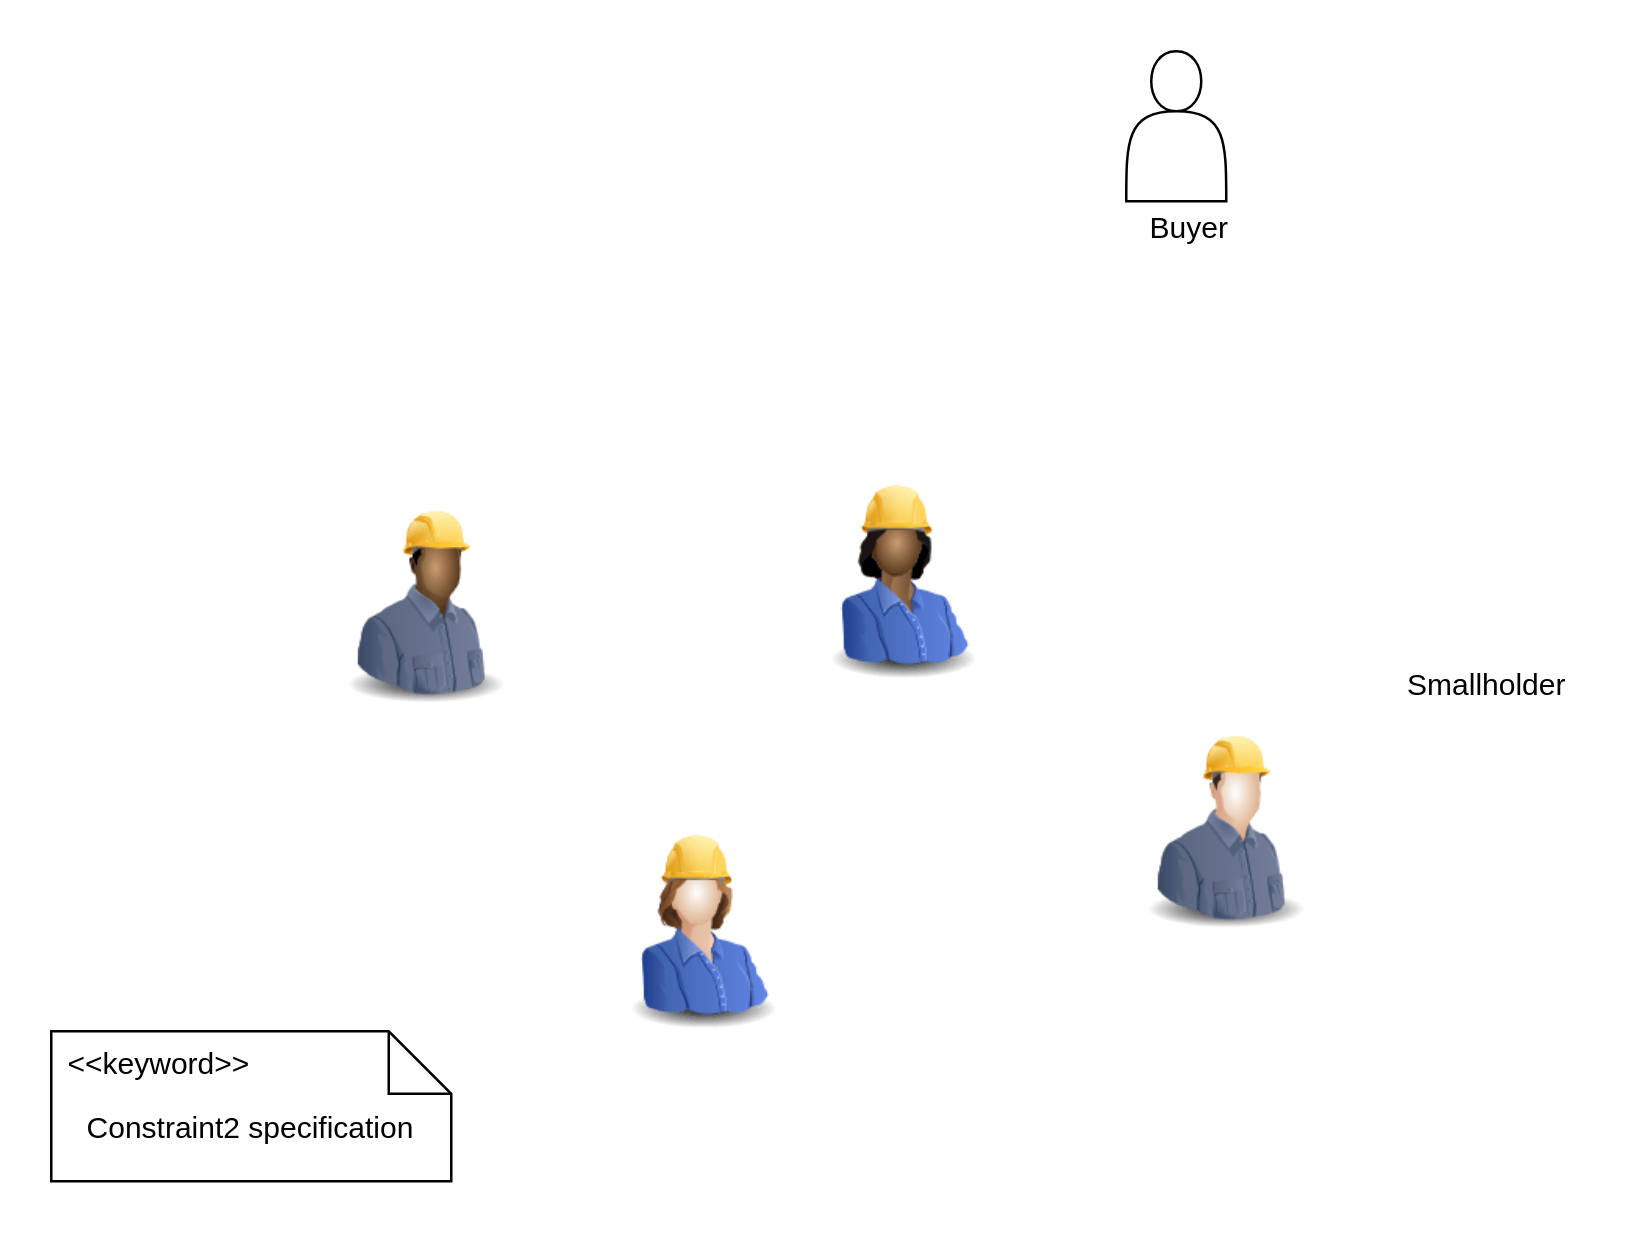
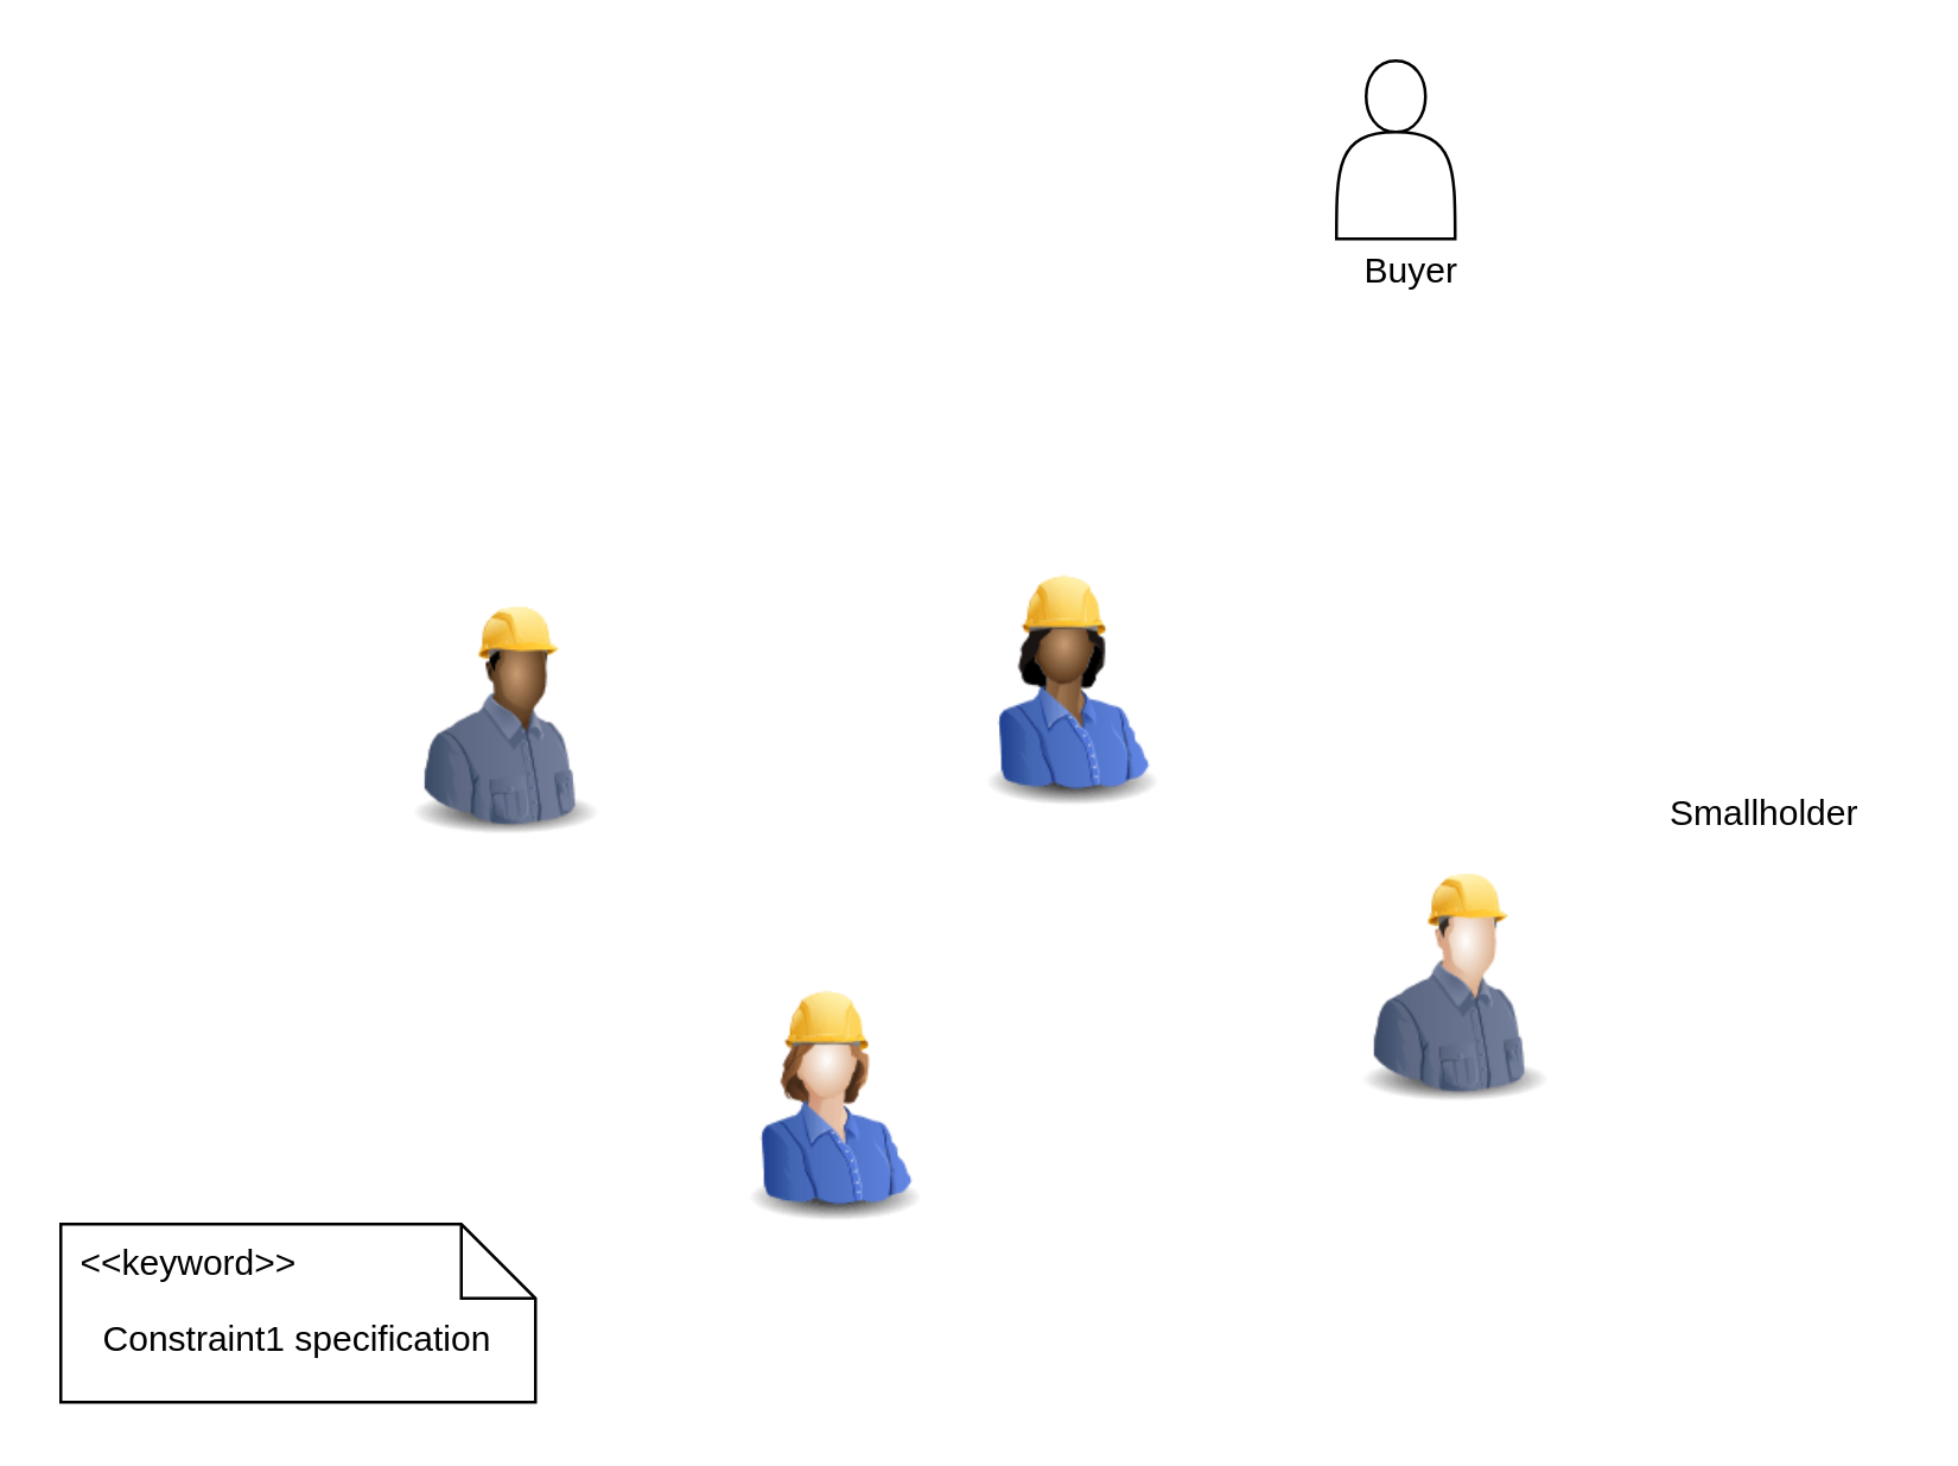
- <mxCell id="9" value="Constraint2 specification" style="shape=note2;boundedLbl=1;whiteSpace=wrap;html=1;size=25;verticalAlign=top;align=center;" vertex="1" parent="1"><mxGeometry x="20" y="412" width="160" height="60" as="geometry" /></mxCell>
+ <mxCell id="9" value="Constraint1 specification" style="shape=note2;boundedLbl=1;whiteSpace=wrap;html=1;size=25;verticalAlign=top;align=center;" vertex="1" parent="1"><mxGeometry x="20" y="412" width="160" height="60" as="geometry" /></mxCell>
